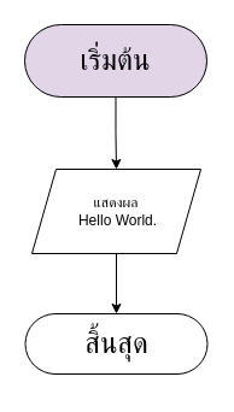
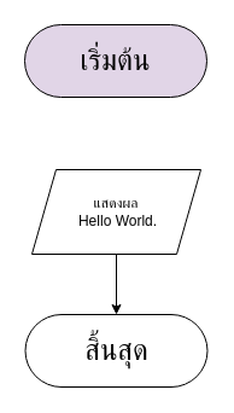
- <mxCell id="2" value="" style="edgeStyle=orthogonalEdgeStyle;rounded=0;orthogonalLoop=1;jettySize=auto;html=1;" parent="1" source="3" target="5" edge="1"><mxGeometry relative="1" as="geometry" /></mxCell>
- <mxCell id="6" value="&lt;font style=&quot;font-size: 24px;&quot;&gt;สิ้นสุด&lt;/font&gt;" style="rounded=1;whiteSpace=wrap;html=1;arcSize=50;" parent="1" vertex="1"><mxGeometry x="20.5" y="260" width="151" height="50" as="geometry" /></mxCell>
+ <mxCell id="6" value="&lt;font style=&quot;font-size: 24px;&quot;&gt;สิ้นสุด&lt;/font&gt;" style="rounded=1;whiteSpace=wrap;html=1;arcSize=50;" parent="1" vertex="1"><mxGeometry x="20.5" y="260" width="151" height="60" as="geometry" /></mxCell>
